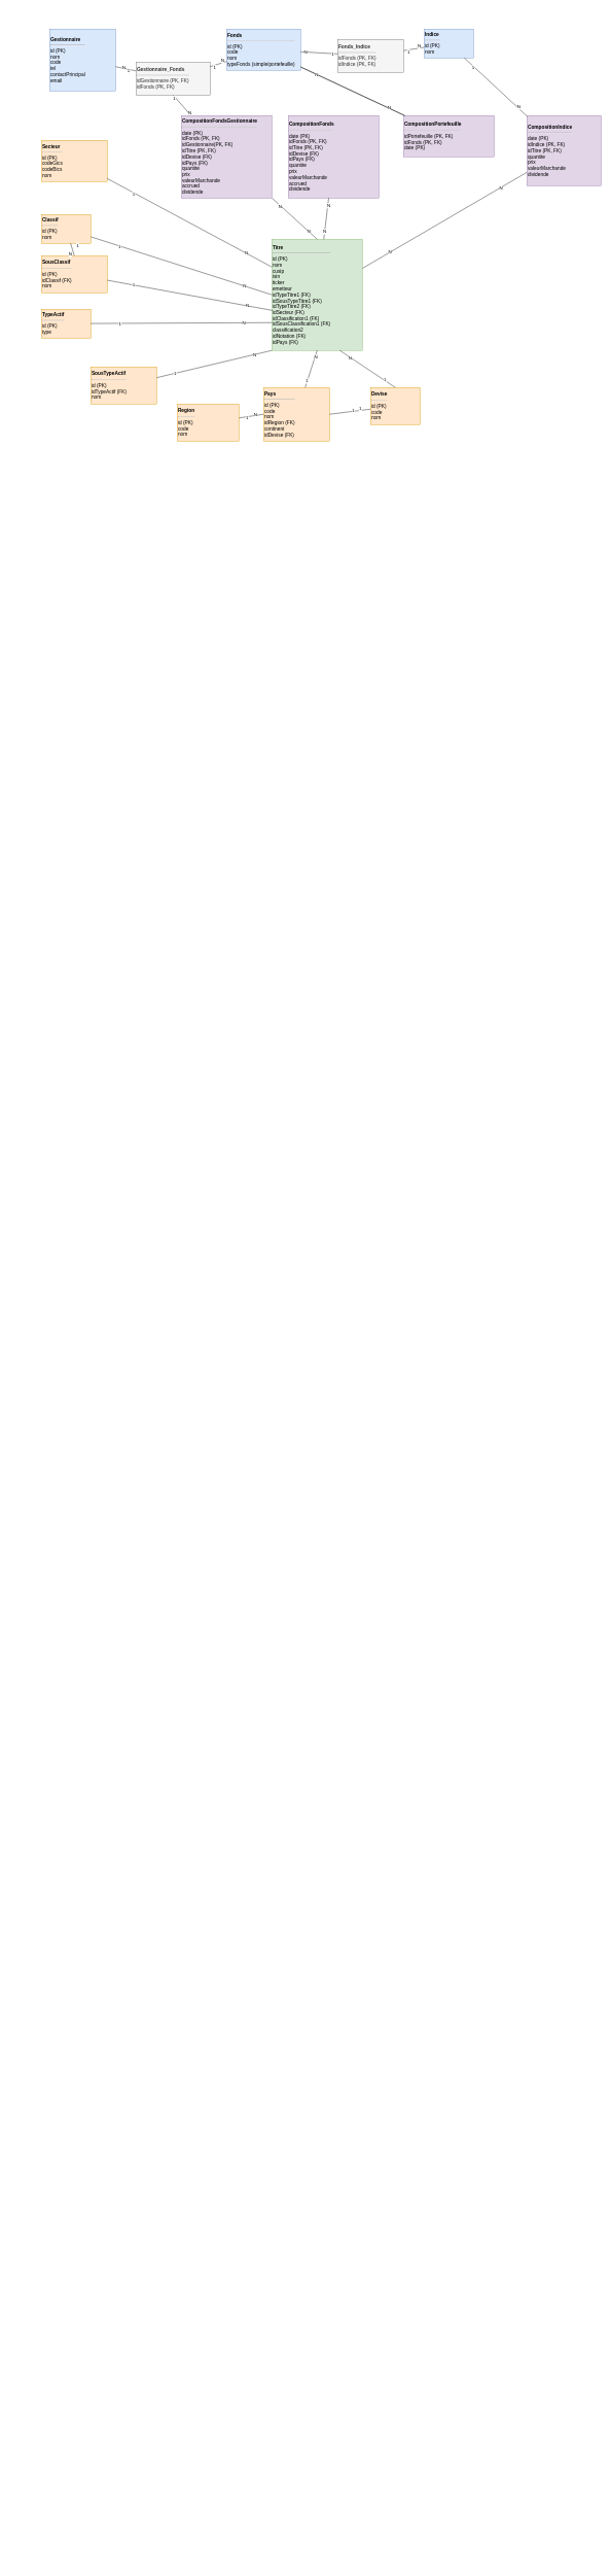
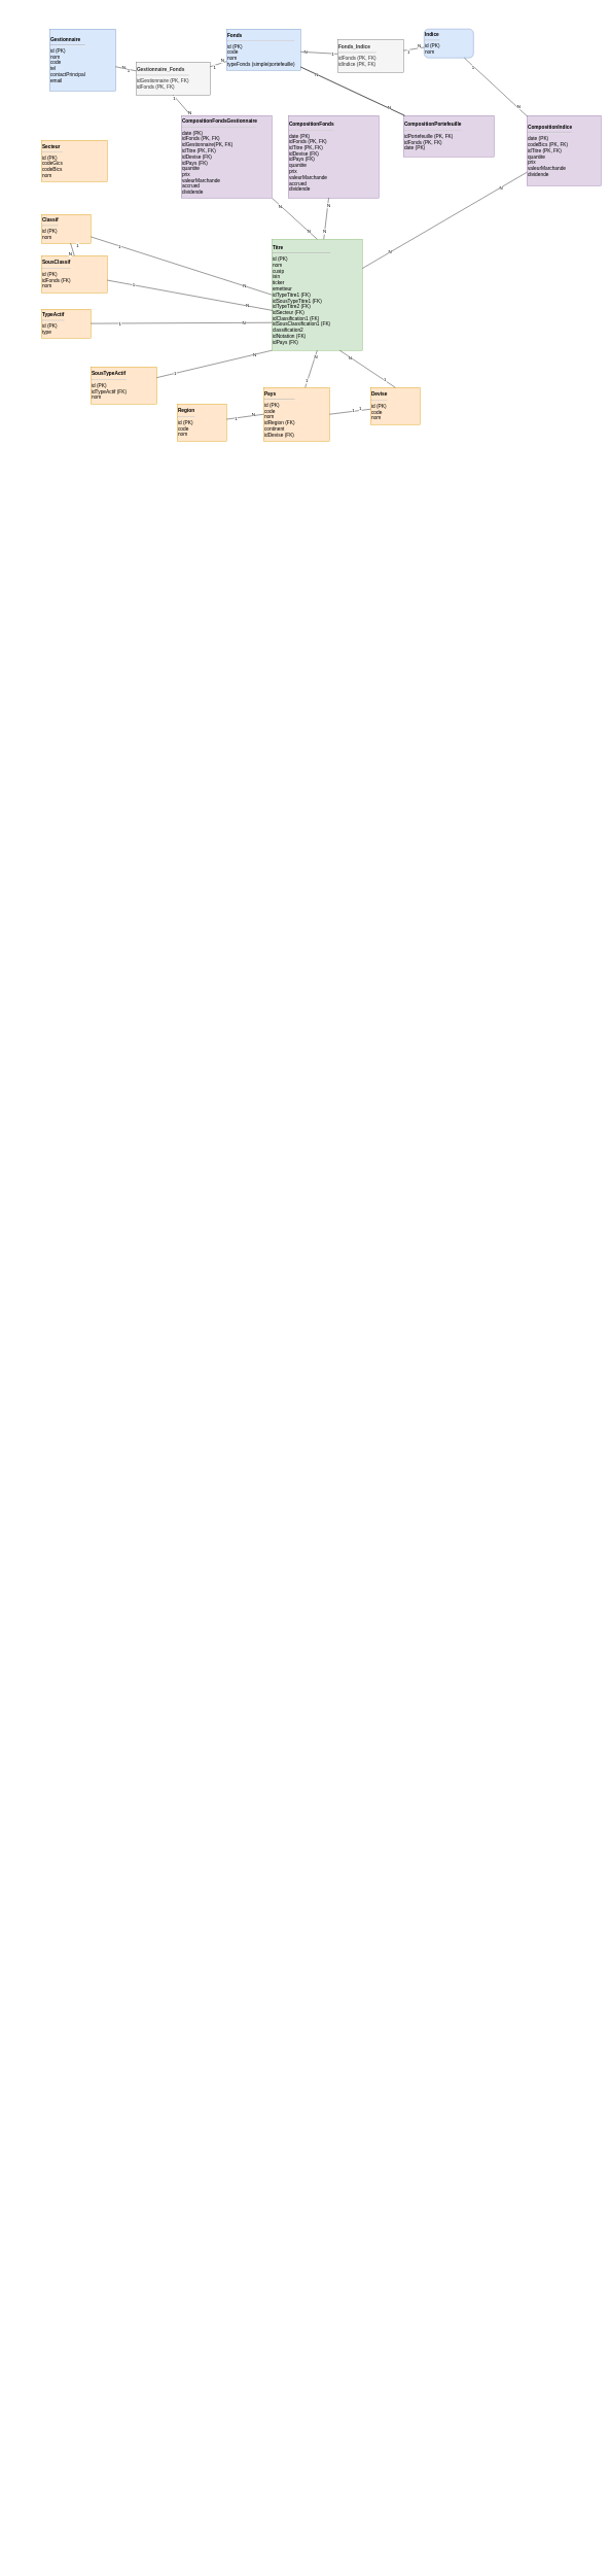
- <mxCell id="13" value="&lt;b&gt;Indice&lt;/b&gt;&lt;hr&gt;id (PK)&lt;br&gt;nom" style="rounded=0;whiteSpace=wrap;html=1;align=left;fillColor=#dae8fc;strokeColor=#6c8ebf;" vertex="1" parent="1"><mxGeometry x="1030" y="70" width="120" height="70" as="geometry" /></mxCell>
+ <mxCell id="13" value="&lt;b&gt;Indice&lt;/b&gt;&lt;hr&gt;id (PK)&lt;br&gt;nom" style="whiteSpace=wrap;html=1;align=left;fillColor=#dae8fc;strokeColor=#6c8ebf;rounded=1;" vertex="1" parent="1"><mxGeometry x="1030" y="70" width="120" height="70" as="geometry" /></mxCell>
- <mxCell id="40" value="&lt;b&gt;CompositionIndice&lt;/b&gt;&lt;hr&gt;date (PK)&lt;br&gt;idIndice (PK, FK)&lt;br&gt;idTitre (PK, FK)&lt;br&gt;quantite&lt;br&gt;prix&lt;br&gt;valeurMarchande&lt;br&gt;dividende" style="rounded=0;whiteSpace=wrap;html=1;align=left;fillColor=#e1d5e7;strokeColor=#9673a6;" vertex="1" parent="1"><mxGeometry x="1280" y="280" width="180" height="170" as="geometry" /></mxCell>
+ <mxCell id="40" value="&lt;b&gt;CompositionIndice&lt;/b&gt;&lt;hr&gt;date (PK)&lt;br&gt;codeBics (PK, FK)&lt;br&gt;idTitre (PK, FK)&lt;br&gt;quantite&lt;br&gt;prix&lt;br&gt;valeurMarchande&lt;br&gt;dividende" style="rounded=0;whiteSpace=wrap;html=1;align=left;fillColor=#e1d5e7;strokeColor=#9673a6;" vertex="1" parent="1"><mxGeometry x="1280" y="280" width="180" height="170" as="geometry" /></mxCell>
- <mxCell id="47" value="" style="endArrow=none;html=1;rounded=0;startArrow=none;startFill=0;entryX=0;entryY=0.25;entryDx=0;entryDy=0;" edge="1" parent="1" source="7" target="12"><mxGeometry width="50" height="50" relative="1" as="geometry"><mxPoint x="200" y="370" as="sourcePoint" /><mxPoint x="430" y="440" as="targetPoint" /></mxGeometry></mxCell>
- <mxCell id="48" value="1" style="edgeLabel;html=1;align=center;verticalAlign=middle;resizable=0;points=[];" vertex="1" connectable="0" parent="47"><mxGeometry x="-0.66" y="-2" relative="1" as="geometry"><mxPoint x="-3" y="-2" as="offset" /></mxGeometry></mxCell>
- <mxCell id="49" value="N" style="edgeLabel;html=1;align=center;verticalAlign=middle;resizable=0;points=[];" vertex="1" connectable="0" parent="47"><mxGeometry x="0.67" y="2" relative="1" as="geometry"><mxPoint x="3" y="2" as="offset" /></mxGeometry></mxCell>
- <mxCell id="11" value="&lt;b&gt;SousClassif&lt;/b&gt;&lt;hr&gt;id (PK)&lt;br&gt;idClassif (FK)&lt;br&gt;nom" style="rounded=0;whiteSpace=wrap;html=1;align=left;fillColor=#ffe6cc;strokeColor=#d79b00;" vertex="1" parent="1"><mxGeometry x="100" y="620" width="160" height="90" as="geometry" /></mxCell>
+ <mxCell id="11" value="&lt;b&gt;SousClassif&lt;/b&gt;&lt;hr&gt;id (PK)&lt;br&gt;idFonds (FK)&lt;br&gt;nom" style="rounded=0;whiteSpace=wrap;html=1;align=left;fillColor=#ffe6cc;strokeColor=#d79b00;" vertex="1" parent="1"><mxGeometry x="100" y="620" width="160" height="90" as="geometry" /></mxCell>
- <mxCell id="4" value="&lt;b&gt;Region&lt;/b&gt;&lt;hr&gt;id (PK)&lt;br&gt;code&lt;br&gt;nom" style="rounded=0;whiteSpace=wrap;html=1;align=left;fillColor=#ffe6cc;strokeColor=#d79b00;" vertex="1" parent="1"><mxGeometry x="430" y="980" width="150" height="90" as="geometry" /></mxCell>
+ <mxCell id="4" value="&lt;b&gt;Region&lt;/b&gt;&lt;hr&gt;id (PK)&lt;br&gt;code&lt;br&gt;nom" style="rounded=0;whiteSpace=wrap;html=1;align=left;fillColor=#ffe6cc;strokeColor=#d79b00;" vertex="1" parent="1"><mxGeometry x="430" y="980" width="120" height="90" as="geometry" /></mxCell>
